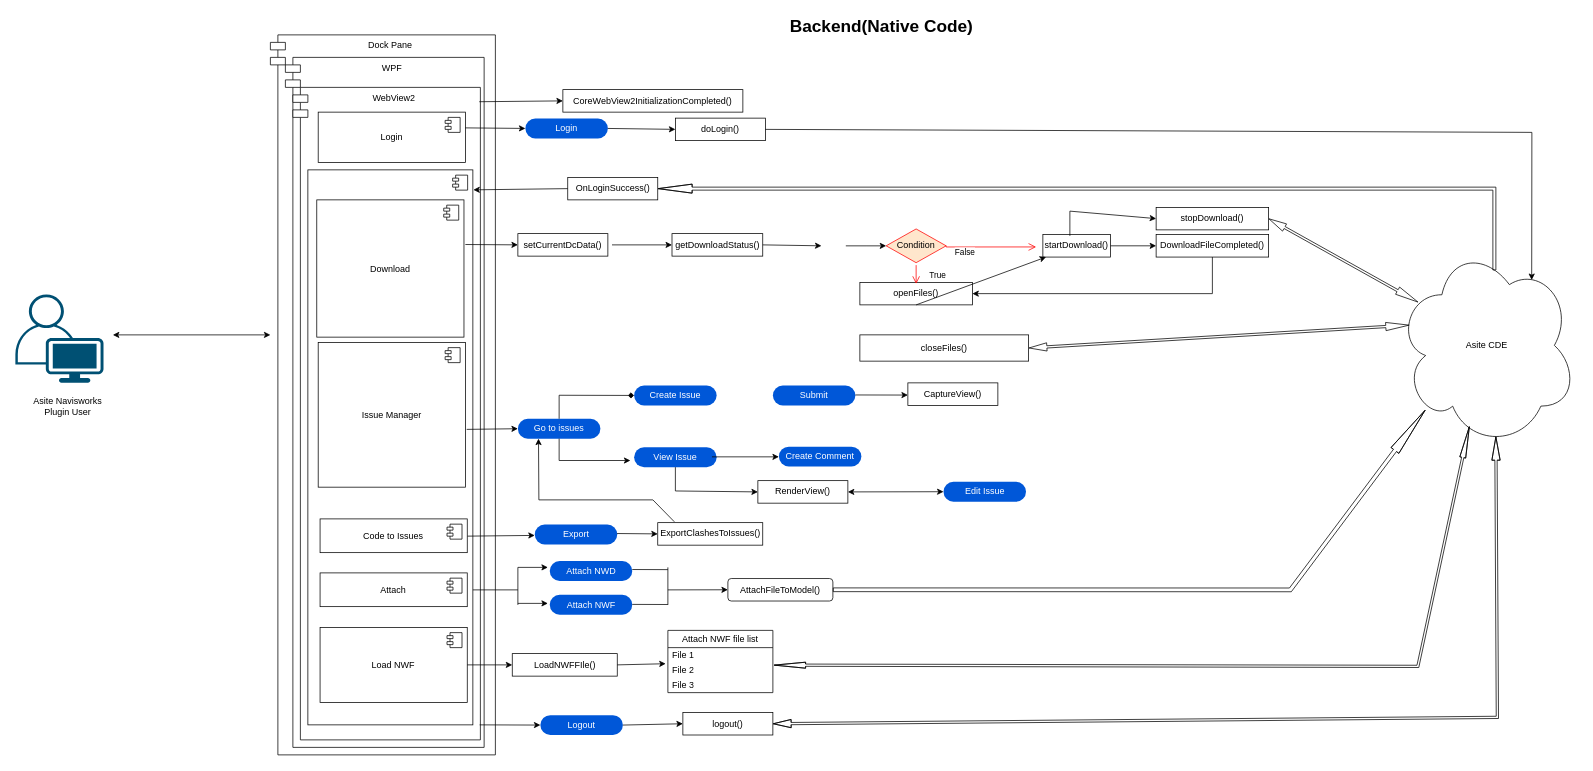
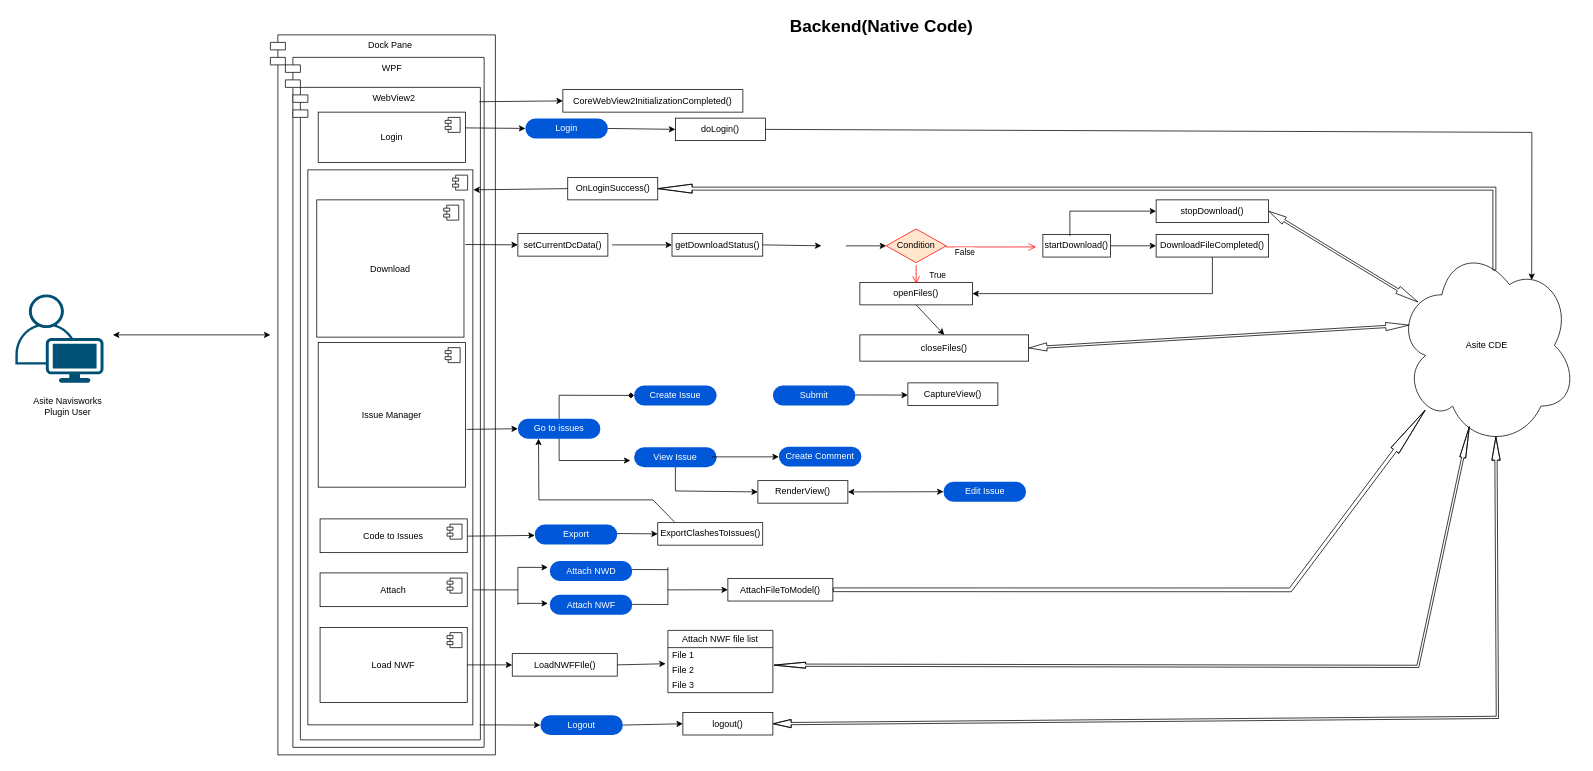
- <mxCell id="18" value="stopDownload()" style="rounded=0;whiteSpace=wrap;html=1;" vertex="1" parent="1"><mxGeometry x="1541" y="276" width="150" height="30" as="geometry" /></mxCell>
+ <mxCell id="18" value="stopDownload()" style="rounded=0;whiteSpace=wrap;html=1;" vertex="1" parent="1"><mxGeometry x="1541" y="266" width="150" height="30" as="geometry" /></mxCell>
- <mxCell id="39" value="" style="endArrow=classic;html=1;rounded=0;exitX=0.5;exitY=1;exitDx=0;exitDy=0;" edge="1" parent="1" source="16" target="36"><mxGeometry width="50" height="50" relative="1" as="geometry"><mxPoint x="1301" y="466" as="sourcePoint" /><mxPoint x="1351" y="416" as="targetPoint" /></mxGeometry></mxCell>
+ <mxCell id="39" value="" style="endArrow=classic;html=1;rounded=0;exitX=0.5;exitY=1;exitDx=0;exitDy=0;entryX=0.5;entryY=0;entryDx=0;entryDy=0;" edge="1" parent="1" source="16" target="17"><mxGeometry width="50" height="50" relative="1" as="geometry"><mxPoint x="1301" y="466" as="sourcePoint" /><mxPoint x="1351" y="416" as="targetPoint" /></mxGeometry></mxCell>
- <mxCell id="78" value="AttachFileToModel()" style="whiteSpace=wrap;html=1;rounded=1;" vertex="1" parent="1"><mxGeometry x="970" y="770.87" width="140" height="30" as="geometry" /></mxCell>
+ <mxCell id="78" value="AttachFileToModel()" style="rounded=0;whiteSpace=wrap;html=1;" vertex="1" parent="1"><mxGeometry x="970" y="770.87" width="140" height="30" as="geometry" /></mxCell>
